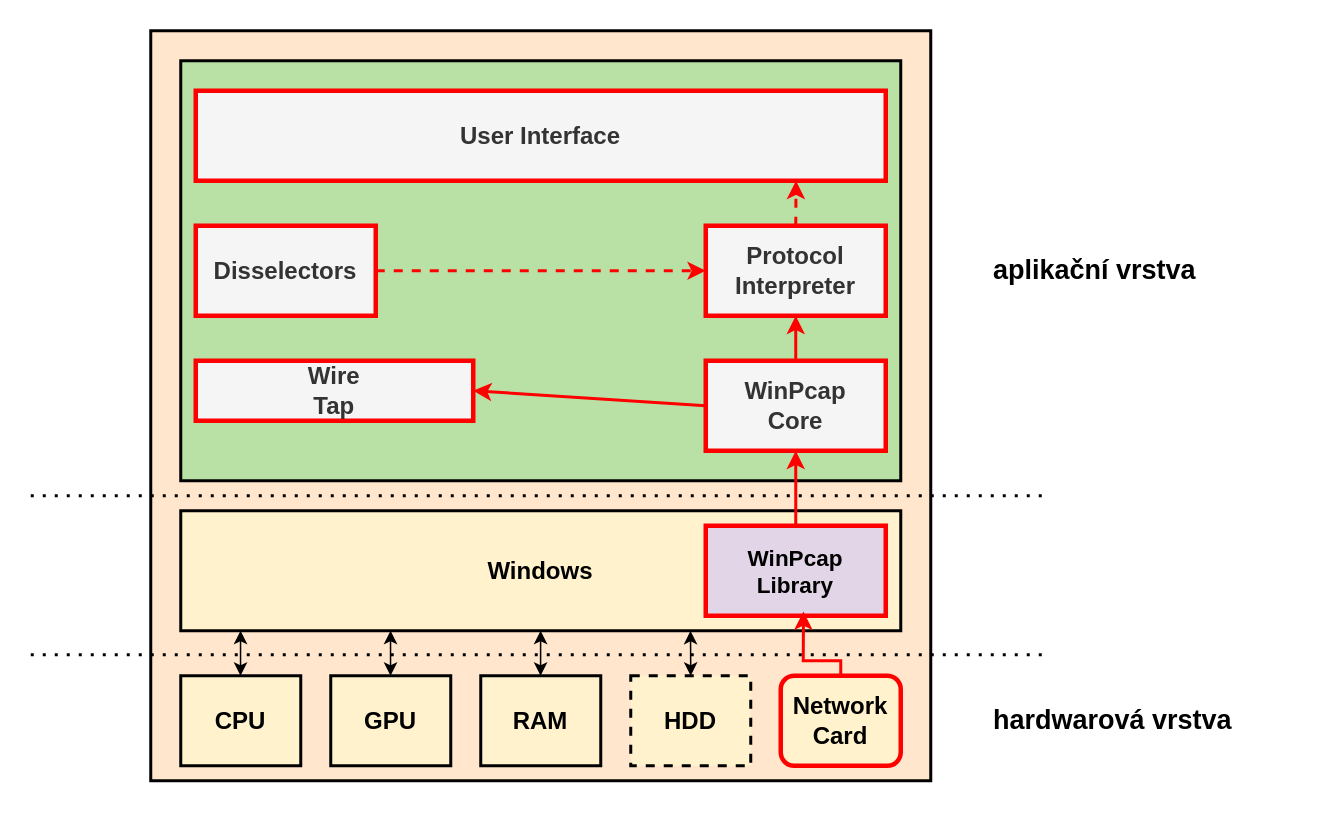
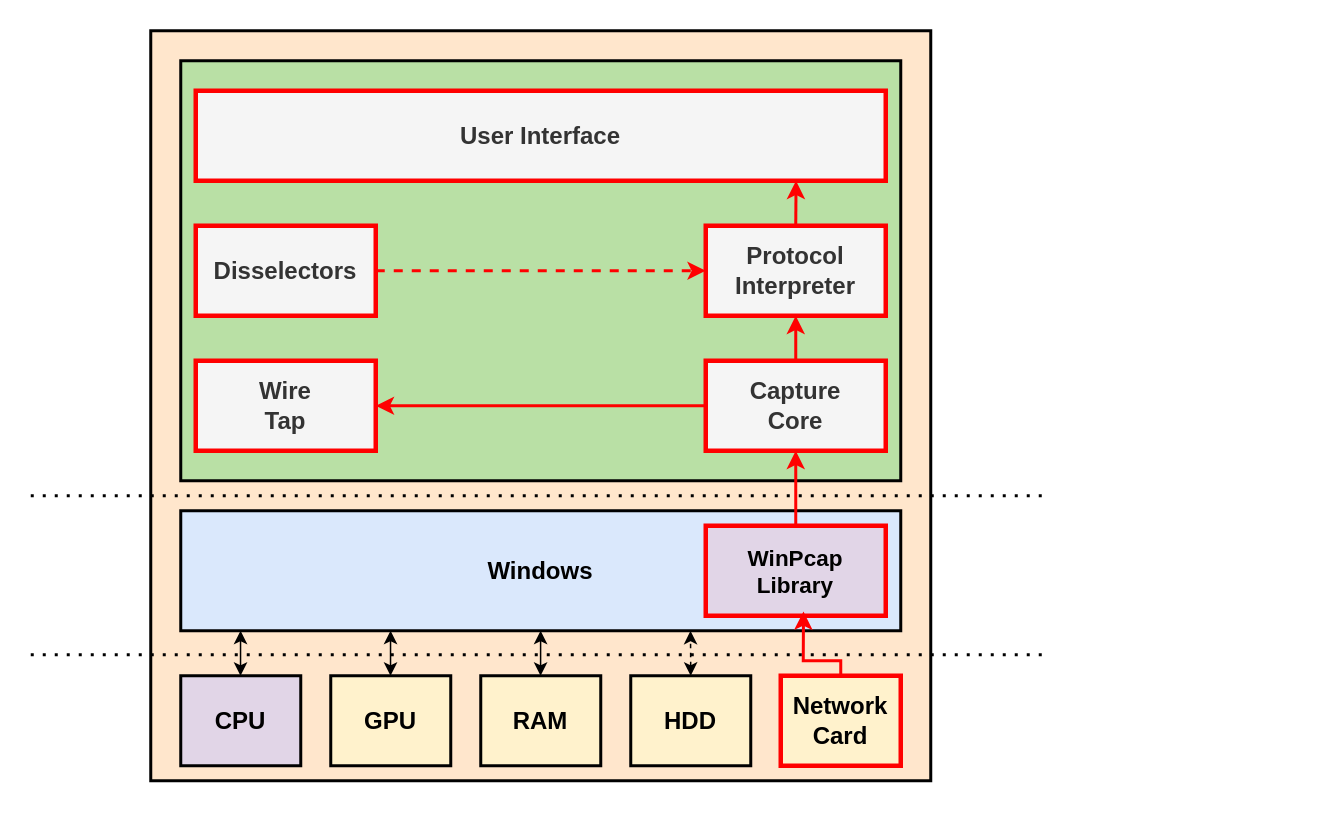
- <mxCell id="21" value="" style="endArrow=classic;html=1;rounded=0;exitX=0.5;exitY=0;exitDx=0;exitDy=0;entryX=0.87;entryY=1;entryDx=0;entryDy=0;strokeColor=#FF0000;entryPerimeter=0;strokeWidth=2;dashed=1;" edge="1" parent="1" source="17" target="20"><mxGeometry width="50" height="50" relative="1" as="geometry"><mxPoint x="529.93" y="172.5" as="sourcePoint" /><mxPoint x="529.93" y="155.5" as="targetPoint" /></mxGeometry></mxCell>
+ <mxCell id="21" value="" style="endArrow=classic;html=1;rounded=0;exitX=0.5;exitY=0;exitDx=0;exitDy=0;entryX=0.87;entryY=1;entryDx=0;entryDy=0;strokeColor=#FF0000;entryPerimeter=0;strokeWidth=2;" edge="1" parent="1" source="17" target="20"><mxGeometry width="50" height="50" relative="1" as="geometry"><mxPoint x="529.93" y="172.5" as="sourcePoint" /><mxPoint x="529.93" y="155.5" as="targetPoint" /></mxGeometry></mxCell>
- <mxCell id="25" value="&lt;font style=&quot;font-size: 18px;&quot;&gt;&lt;b style=&quot;&quot;&gt;aplikační vrstva&lt;/b&gt;&lt;/font&gt;" style="text;html=1;align=left;verticalAlign=middle;whiteSpace=wrap;rounded=0;" vertex="1" parent="1"><mxGeometry x="660" y="160" width="200" height="40" as="geometry" /></mxCell>
- <mxCell id="14" value="&lt;font style=&quot;font-size: 16px;&quot;&gt;&lt;b style=&quot;&quot;&gt;Wire&lt;/b&gt;&lt;/font&gt;&lt;div&gt;&lt;font style=&quot;font-size: 16px;&quot;&gt;&lt;b style=&quot;&quot;&gt;Tap&lt;/b&gt;&lt;/font&gt;&lt;/div&gt;" style="rounded=0;whiteSpace=wrap;html=1;strokeColor=#FF0000;strokeWidth=3;fillColor=#f5f5f5;fontColor=#333333;" vertex="1" parent="1"><mxGeometry x="130" y="240" width="185" height="40" as="geometry" /></mxCell>
+ <mxCell id="14" value="&lt;font style=&quot;font-size: 16px;&quot;&gt;&lt;b style=&quot;&quot;&gt;Wire&lt;/b&gt;&lt;/font&gt;&lt;div&gt;&lt;font style=&quot;font-size: 16px;&quot;&gt;&lt;b style=&quot;&quot;&gt;Tap&lt;/b&gt;&lt;/font&gt;&lt;/div&gt;" style="rounded=0;whiteSpace=wrap;html=1;strokeColor=#FF0000;strokeWidth=3;fillColor=#f5f5f5;fontColor=#333333;" vertex="1" parent="1"><mxGeometry x="130" y="240" width="120" height="60" as="geometry" /></mxCell>
- <mxCell id="12" value="&lt;font style=&quot;font-size: 16px;&quot;&gt;&lt;b style=&quot;&quot;&gt;WinPcap&lt;/b&gt;&lt;/font&gt;&lt;div&gt;&lt;font style=&quot;font-size: 16px;&quot;&gt;&lt;b style=&quot;&quot;&gt;Core&lt;/b&gt;&lt;/font&gt;&lt;/div&gt;" style="rounded=0;whiteSpace=wrap;html=1;strokeColor=#FF0000;strokeWidth=3;fillColor=#f5f5f5;fontColor=#333333;" vertex="1" parent="1"><mxGeometry x="470" y="240" width="120" height="60" as="geometry" /></mxCell>
+ <mxCell id="12" value="&lt;font style=&quot;font-size: 16px;&quot;&gt;&lt;b style=&quot;&quot;&gt;Capture&lt;/b&gt;&lt;/font&gt;&lt;div&gt;&lt;font style=&quot;font-size: 16px;&quot;&gt;&lt;b style=&quot;&quot;&gt;Core&lt;/b&gt;&lt;/font&gt;&lt;/div&gt;" style="rounded=0;whiteSpace=wrap;html=1;strokeColor=#FF0000;strokeWidth=3;fillColor=#f5f5f5;fontColor=#333333;" vertex="1" parent="1"><mxGeometry x="470" y="240" width="120" height="60" as="geometry" /></mxCell>
- <mxCell id="7" value="&lt;font style=&quot;font-size: 16px;&quot;&gt;&lt;b style=&quot;&quot;&gt;Windows&lt;/b&gt;&lt;/font&gt;" style="rounded=0;whiteSpace=wrap;html=1;strokeWidth=2;fillColor=#fff2cc;strokeColor=#000000;" vertex="1" parent="1"><mxGeometry x="120" y="340" width="480" height="80" as="geometry" /></mxCell>
+ <mxCell id="7" value="&lt;font style=&quot;font-size: 16px;&quot;&gt;&lt;b style=&quot;&quot;&gt;Windows&lt;/b&gt;&lt;/font&gt;" style="rounded=0;whiteSpace=wrap;html=1;strokeWidth=2;fillColor=#dae8fc;strokeColor=#000000;" vertex="1" parent="1"><mxGeometry x="120" y="340" width="480" height="80" as="geometry" /></mxCell>
- <mxCell id="26" value="" style="endArrow=classic;startArrow=classic;html=1;rounded=0;exitX=0.5;exitY=0;exitDx=0;exitDy=0;entryX=0.708;entryY=1.001;entryDx=0;entryDy=0;entryPerimeter=0;" edge="1" parent="1" source="6" target="7"><mxGeometry width="50" height="50" relative="1" as="geometry"><mxPoint x="380" y="460" as="sourcePoint" /><mxPoint x="430" y="410" as="targetPoint" /></mxGeometry></mxCell>
+ <mxCell id="26" value="" style="endArrow=classic;startArrow=classic;html=1;rounded=0;exitX=0.5;exitY=0;exitDx=0;exitDy=0;entryX=0.708;entryY=1.001;entryDx=0;entryDy=0;entryPerimeter=0;dashed=1;" edge="1" parent="1" source="6" target="7"><mxGeometry width="50" height="50" relative="1" as="geometry"><mxPoint x="380" y="460" as="sourcePoint" /><mxPoint x="430" y="410" as="targetPoint" /></mxGeometry></mxCell>
- <mxCell id="3" value="&lt;font style=&quot;font-size: 16px;&quot;&gt;&lt;b style=&quot;&quot;&gt;CPU&lt;/b&gt;&lt;/font&gt;" style="rounded=0;whiteSpace=wrap;html=1;strokeWidth=2;fillColor=#fff2cc;strokeColor=#000000;" vertex="1" parent="1"><mxGeometry x="120" y="450" width="80" height="60" as="geometry" /></mxCell>
+ <mxCell id="3" value="&lt;font style=&quot;font-size: 16px;&quot;&gt;&lt;b style=&quot;&quot;&gt;CPU&lt;/b&gt;&lt;/font&gt;" style="rounded=0;whiteSpace=wrap;html=1;strokeWidth=2;fillColor=#e1d5e7;strokeColor=#000000;" vertex="1" parent="1"><mxGeometry x="120" y="450" width="80" height="60" as="geometry" /></mxCell>
- <mxCell id="6" value="&lt;font style=&quot;font-size: 16px;&quot;&gt;&lt;b style=&quot;&quot;&gt;HDD&lt;/b&gt;&lt;/font&gt;" style="rounded=0;whiteSpace=wrap;html=1;strokeWidth=2;fillColor=#fff2cc;strokeColor=#000000;dashed=1;" vertex="1" parent="1"><mxGeometry x="420" y="450" width="80" height="60" as="geometry" /></mxCell>
+ <mxCell id="6" value="&lt;font style=&quot;font-size: 16px;&quot;&gt;&lt;b style=&quot;&quot;&gt;HDD&lt;/b&gt;&lt;/font&gt;" style="rounded=0;whiteSpace=wrap;html=1;strokeWidth=2;fillColor=#fff2cc;strokeColor=#000000;" vertex="1" parent="1"><mxGeometry x="420" y="450" width="80" height="60" as="geometry" /></mxCell>
- <mxCell id="9" value="&lt;font style=&quot;font-size: 16px;&quot;&gt;&lt;b style=&quot;&quot;&gt;Network&lt;/b&gt;&lt;/font&gt;&lt;div&gt;&lt;font style=&quot;font-size: 16px;&quot;&gt;&lt;b style=&quot;&quot;&gt;Card&lt;/b&gt;&lt;/font&gt;&lt;/div&gt;" style="whiteSpace=wrap;html=1;strokeColor=#FF0000;strokeWidth=3;fillColor=#fff2cc;rounded=1;" vertex="1" parent="1"><mxGeometry x="520" y="450" width="80" height="60" as="geometry" /></mxCell>
+ <mxCell id="9" value="&lt;font style=&quot;font-size: 16px;&quot;&gt;&lt;b style=&quot;&quot;&gt;Network&lt;/b&gt;&lt;/font&gt;&lt;div&gt;&lt;font style=&quot;font-size: 16px;&quot;&gt;&lt;b style=&quot;&quot;&gt;Card&lt;/b&gt;&lt;/font&gt;&lt;/div&gt;" style="rounded=0;whiteSpace=wrap;html=1;strokeColor=#FF0000;strokeWidth=3;fillColor=#fff2cc;" vertex="1" parent="1"><mxGeometry x="520" y="450" width="80" height="60" as="geometry" /></mxCell>
- <mxCell id="24" value="&lt;font style=&quot;font-size: 18px;&quot;&gt;&lt;b style=&quot;&quot;&gt;hardwarová vrstva&lt;/b&gt;&lt;/font&gt;" style="text;html=1;align=left;verticalAlign=middle;whiteSpace=wrap;rounded=0;" vertex="1" parent="1"><mxGeometry x="660" y="460" width="200" height="40" as="geometry" /></mxCell>
